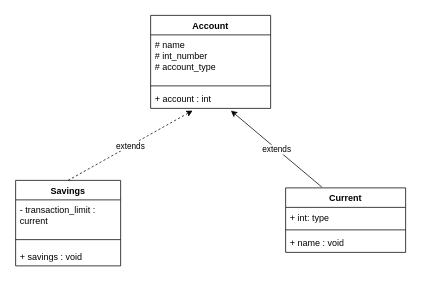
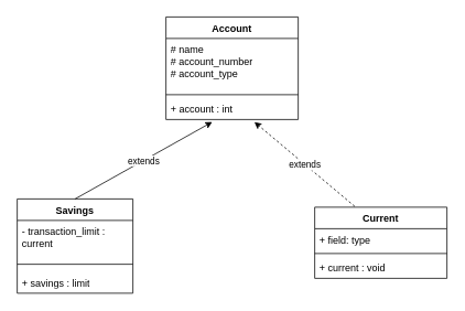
- <mxCell id="3" value="&lt;div&gt;# name&lt;/div&gt;&lt;div&gt;# int_number&lt;/div&gt;&lt;div&gt;# account_type&lt;br&gt;&lt;/div&gt;" style="text;strokeColor=none;fillColor=none;align=left;verticalAlign=top;spacingLeft=4;spacingRight=4;overflow=hidden;rotatable=0;points=[[0,0.5],[1,0.5]];portConstraint=eastwest;whiteSpace=wrap;html=1;" vertex="1" parent="2"><mxGeometry y="26" width="160" height="64" as="geometry" /></mxCell>
+ <mxCell id="3" value="&lt;div&gt;# name&lt;/div&gt;&lt;div&gt;# account_number&lt;/div&gt;&lt;div&gt;# account_type&lt;br&gt;&lt;/div&gt;" style="text;strokeColor=none;fillColor=none;align=left;verticalAlign=top;spacingLeft=4;spacingRight=4;overflow=hidden;rotatable=0;points=[[0,0.5],[1,0.5]];portConstraint=eastwest;whiteSpace=wrap;html=1;" vertex="1" parent="2"><mxGeometry y="26" width="160" height="64" as="geometry" /></mxCell>
- <mxCell id="15" value="" style="endArrow=classic;html=1;rounded=0;entryX=0.35;entryY=1.115;entryDx=0;entryDy=0;entryPerimeter=0;exitX=0.5;exitY=0;exitDx=0;exitDy=0;dashed=1;" edge="1" parent="1" source="11" target="5"><mxGeometry relative="1" as="geometry"><mxPoint x="100" y="230" as="sourcePoint" /><mxPoint x="360" y="300" as="targetPoint" /></mxGeometry></mxCell>
+ <mxCell id="15" value="" style="endArrow=classic;html=1;rounded=0;entryX=0.35;entryY=1.115;entryDx=0;entryDy=0;entryPerimeter=0;exitX=0.5;exitY=0;exitDx=0;exitDy=0;" edge="1" parent="1" source="11" target="5"><mxGeometry relative="1" as="geometry"><mxPoint x="100" y="230" as="sourcePoint" /><mxPoint x="360" y="300" as="targetPoint" /></mxGeometry></mxCell>
- <mxCell id="17" value="" style="endArrow=classic;html=1;rounded=0;entryX=0.669;entryY=1.115;entryDx=0;entryDy=0;entryPerimeter=0;exitX=0.302;exitY=-0.012;exitDx=0;exitDy=0;exitPerimeter=0;" edge="1" parent="1" source="6" target="5"><mxGeometry relative="1" as="geometry"><mxPoint x="260" y="300" as="sourcePoint" /><mxPoint x="360" y="300" as="targetPoint" /></mxGeometry></mxCell>
+ <mxCell id="17" value="" style="endArrow=classic;html=1;rounded=0;entryX=0.669;entryY=1.115;entryDx=0;entryDy=0;entryPerimeter=0;exitX=0.302;exitY=-0.012;exitDx=0;exitDy=0;exitPerimeter=0;dashed=1;" edge="1" parent="1" source="6" target="5"><mxGeometry relative="1" as="geometry"><mxPoint x="260" y="300" as="sourcePoint" /><mxPoint x="360" y="300" as="targetPoint" /></mxGeometry></mxCell>
- <mxCell id="7" value="+ int: type" style="text;strokeColor=none;fillColor=none;align=left;verticalAlign=top;spacingLeft=4;spacingRight=4;overflow=hidden;rotatable=0;points=[[0,0.5],[1,0.5]];portConstraint=eastwest;whiteSpace=wrap;html=1;" vertex="1" parent="6"><mxGeometry y="26" width="160" height="26" as="geometry" /></mxCell>
+ <mxCell id="7" value="+ field: type" style="text;strokeColor=none;fillColor=none;align=left;verticalAlign=top;spacingLeft=4;spacingRight=4;overflow=hidden;rotatable=0;points=[[0,0.5],[1,0.5]];portConstraint=eastwest;whiteSpace=wrap;html=1;" vertex="1" parent="6"><mxGeometry y="26" width="160" height="26" as="geometry" /></mxCell>
- <mxCell id="9" value="+ name : void" style="text;strokeColor=none;fillColor=none;align=left;verticalAlign=top;spacingLeft=4;spacingRight=4;overflow=hidden;rotatable=0;points=[[0,0.5],[1,0.5]];portConstraint=eastwest;whiteSpace=wrap;html=1;" vertex="1" parent="6"><mxGeometry y="60" width="160" height="26" as="geometry" /></mxCell>
+ <mxCell id="9" value="+ current : void" style="text;strokeColor=none;fillColor=none;align=left;verticalAlign=top;spacingLeft=4;spacingRight=4;overflow=hidden;rotatable=0;points=[[0,0.5],[1,0.5]];portConstraint=eastwest;whiteSpace=wrap;html=1;" vertex="1" parent="6"><mxGeometry y="60" width="160" height="26" as="geometry" /></mxCell>
- <mxCell id="14" value="+ savings : void" style="text;strokeColor=none;fillColor=none;align=left;verticalAlign=top;spacingLeft=4;spacingRight=4;overflow=hidden;rotatable=0;points=[[0,0.5],[1,0.5]];portConstraint=eastwest;whiteSpace=wrap;html=1;" vertex="1" parent="11"><mxGeometry y="88" width="140" height="26" as="geometry" /></mxCell>
+ <mxCell id="14" value="+ savings : limit" style="text;strokeColor=none;fillColor=none;align=left;verticalAlign=top;spacingLeft=4;spacingRight=4;overflow=hidden;rotatable=0;points=[[0,0.5],[1,0.5]];portConstraint=eastwest;whiteSpace=wrap;html=1;" vertex="1" parent="11"><mxGeometry y="88" width="140" height="26" as="geometry" /></mxCell>
